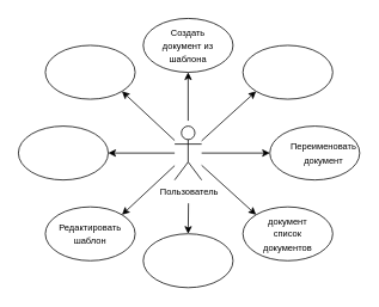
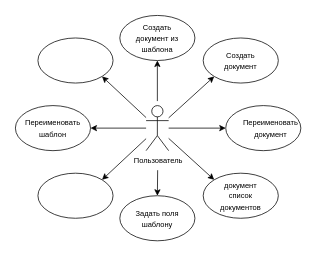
+ <mxCell id="13" value="&lt;font style=&quot;font-size: 10px;&quot;&gt;Создать документ&lt;/font&gt;" style="text;html=1;align=center;verticalAlign=middle;whiteSpace=wrap;rounded=0;" parent="1" vertex="1"><mxGeometry x="290" y="65" width="60" height="30" as="geometry" /></mxCell>
+ <mxCell id="18" value="&lt;font style=&quot;font-size: 10px;&quot;&gt;Переименовать шаблон&lt;/font&gt;" style="text;html=1;align=center;verticalAlign=middle;whiteSpace=wrap;rounded=0;" parent="1" vertex="1"><mxGeometry x="40" y="155" width="60" height="30" as="geometry" /></mxCell>
- <mxCell id="4" value="&lt;font style=&quot;font-size: 10px;&quot;&gt;Редактировать шаблон&lt;br&gt;&lt;/font&gt;" style="text;html=1;align=center;verticalAlign=middle;whiteSpace=wrap;rounded=0;" parent="1" vertex="1"><mxGeometry x="70" y="245" width="60" height="30" as="geometry" /></mxCell>
+ <mxCell id="6" value="&lt;font style=&quot;font-size: 10px;&quot;&gt;Задать поля шаблону&lt;br&gt;&lt;/font&gt;" style="text;html=1;align=center;verticalAlign=middle;whiteSpace=wrap;rounded=0;" parent="1" vertex="1"><mxGeometry x="179" y="275" width="60" height="30" as="geometry" /></mxCell>
